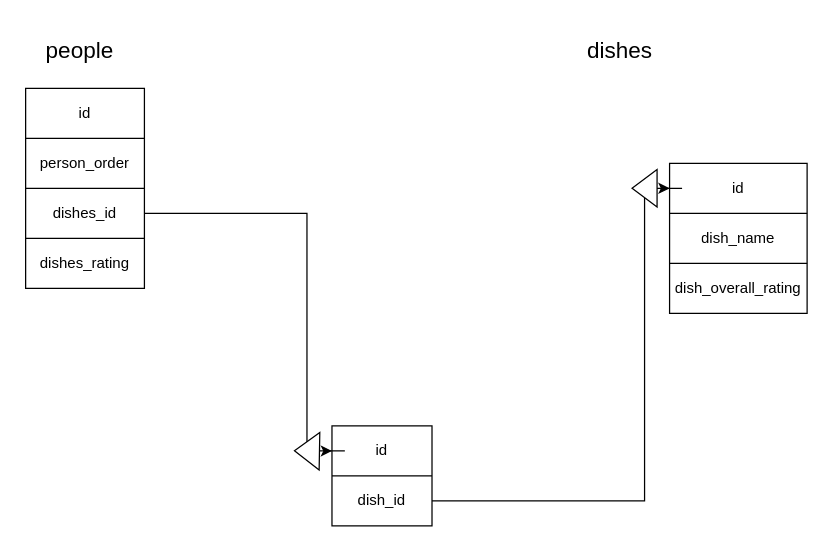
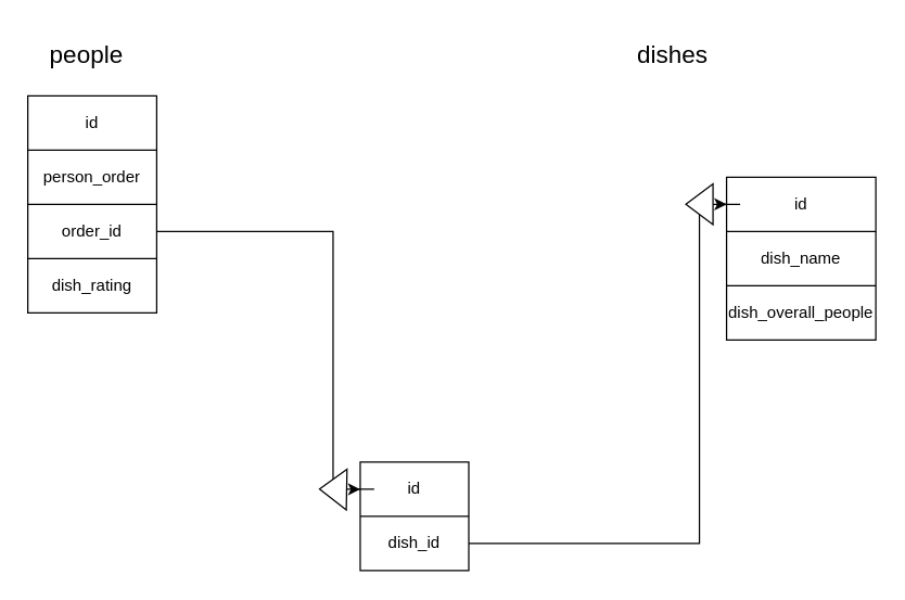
- <mxCell id="17" value="dishes_id" style="shape=partialRectangle;html=1;whiteSpace=wrap;connectable=0;overflow=hidden;fillColor=none;top=0;left=0;bottom=0;right=0;pointerEvents=1;" vertex="1" parent="16"><mxGeometry width="95" height="40" as="geometry"><mxRectangle width="95" height="40" as="alternateBounds" /></mxGeometry></mxCell>
+ <mxCell id="17" value="order_id" style="shape=partialRectangle;html=1;whiteSpace=wrap;connectable=0;overflow=hidden;fillColor=none;top=0;left=0;bottom=0;right=0;pointerEvents=1;" vertex="1" parent="16"><mxGeometry width="95" height="40" as="geometry"><mxRectangle width="95" height="40" as="alternateBounds" /></mxGeometry></mxCell>
- <mxCell id="19" value="dishes_rating" style="shape=partialRectangle;html=1;whiteSpace=wrap;connectable=0;overflow=hidden;fillColor=none;top=0;left=0;bottom=0;right=0;pointerEvents=1;" vertex="1" parent="18"><mxGeometry width="95" height="40" as="geometry"><mxRectangle width="95" height="40" as="alternateBounds" /></mxGeometry></mxCell>
+ <mxCell id="19" value="dish_rating" style="shape=partialRectangle;html=1;whiteSpace=wrap;connectable=0;overflow=hidden;fillColor=none;top=0;left=0;bottom=0;right=0;pointerEvents=1;" vertex="1" parent="18"><mxGeometry width="95" height="40" as="geometry"><mxRectangle width="95" height="40" as="alternateBounds" /></mxGeometry></mxCell>
- <mxCell id="8" value="dish_overall_rating" style="shape=partialRectangle;html=1;whiteSpace=wrap;connectable=0;overflow=hidden;fillColor=none;top=0;left=0;bottom=0;right=0;pointerEvents=1;" parent="7" vertex="1"><mxGeometry width="110" height="40" as="geometry"><mxRectangle width="110" height="40" as="alternateBounds" /></mxGeometry></mxCell>
+ <mxCell id="8" value="dish_overall_people" style="shape=partialRectangle;html=1;whiteSpace=wrap;connectable=0;overflow=hidden;fillColor=none;top=0;left=0;bottom=0;right=0;pointerEvents=1;" parent="7" vertex="1"><mxGeometry width="110" height="40" as="geometry"><mxRectangle width="110" height="40" as="alternateBounds" /></mxGeometry></mxCell>
